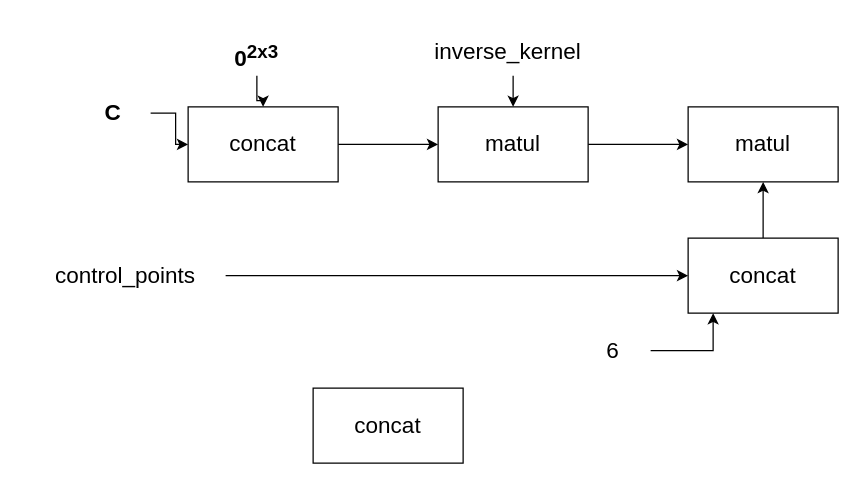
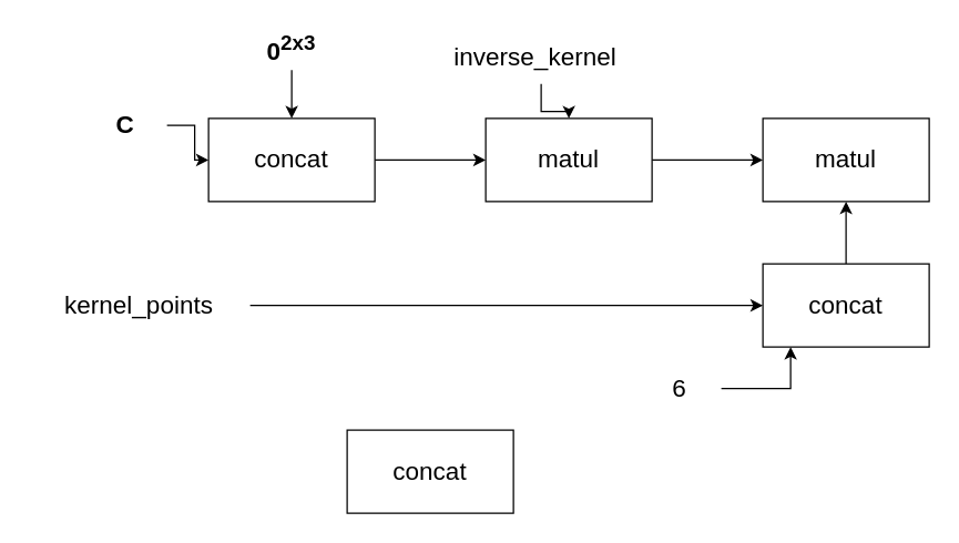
- <mxCell id="11" value="&lt;font style=&quot;font-size: 18px;&quot;&gt;inverse_kernel&lt;/font&gt;&lt;img style=&quot;background-color: initial;&quot; src=&quot;file:///C:/Users/%E8%91%A3%E8%8F%81/AppData/Local/Temp/ksohtml14500/wps6.jpg&quot; height=&quot;18&quot; width=&quot;8&quot;&gt;" style="text;html=1;strokeColor=none;fillColor=none;align=center;verticalAlign=middle;whiteSpace=wrap;rounded=0;" vertex="1" parent="1"><mxGeometry x="330" y="20" width="160" height="40" as="geometry" /></mxCell>
+ <mxCell id="11" value="&lt;font style=&quot;font-size: 18px;&quot;&gt;inverse_kernel&lt;/font&gt;&lt;img style=&quot;background-color: initial;&quot; src=&quot;file:///C:/Users/%E8%91%A3%E8%8F%81/AppData/Local/Temp/ksohtml14500/wps6.jpg&quot; height=&quot;18&quot; width=&quot;8&quot;&gt;" style="text;html=1;strokeColor=none;fillColor=none;align=center;verticalAlign=middle;whiteSpace=wrap;rounded=0;" vertex="1" parent="1"><mxGeometry x="310" y="20" width="160" height="40" as="geometry" /></mxCell>
- <mxCell id="7" value="&lt;font style=&quot;font-size: 18px;&quot;&gt;&lt;b&gt;0&lt;sup&gt;2x3&lt;/sup&gt;&lt;/b&gt;&lt;/font&gt;" style="text;html=1;strokeColor=none;fillColor=none;align=center;verticalAlign=middle;whiteSpace=wrap;rounded=0;" vertex="1" parent="1"><mxGeometry x="175" y="30" width="60" height="30" as="geometry" /></mxCell>
+ <mxCell id="7" value="&lt;font style=&quot;font-size: 18px;&quot;&gt;&lt;b&gt;0&lt;sup&gt;2x3&lt;/sup&gt;&lt;/b&gt;&lt;/font&gt;" style="text;html=1;strokeColor=none;fillColor=none;align=center;verticalAlign=middle;whiteSpace=wrap;rounded=0;" vertex="1" parent="1"><mxGeometry x="180" y="20" width="60" height="30" as="geometry" /></mxCell>
- <mxCell id="16" value="&lt;font style=&quot;font-size: 18px;&quot;&gt;control_points&lt;/font&gt;" style="text;html=1;strokeColor=none;fillColor=none;align=center;verticalAlign=middle;whiteSpace=wrap;rounded=0;" vertex="1" parent="1"><mxGeometry x="20" y="207.5" width="160" height="25" as="geometry" /></mxCell>
+ <mxCell id="16" value="&lt;font style=&quot;font-size: 18px;&quot;&gt;kernel_points&lt;/font&gt;" style="text;html=1;strokeColor=none;fillColor=none;align=center;verticalAlign=middle;whiteSpace=wrap;rounded=0;" vertex="1" parent="1"><mxGeometry x="20" y="207.5" width="160" height="25" as="geometry" /></mxCell>
